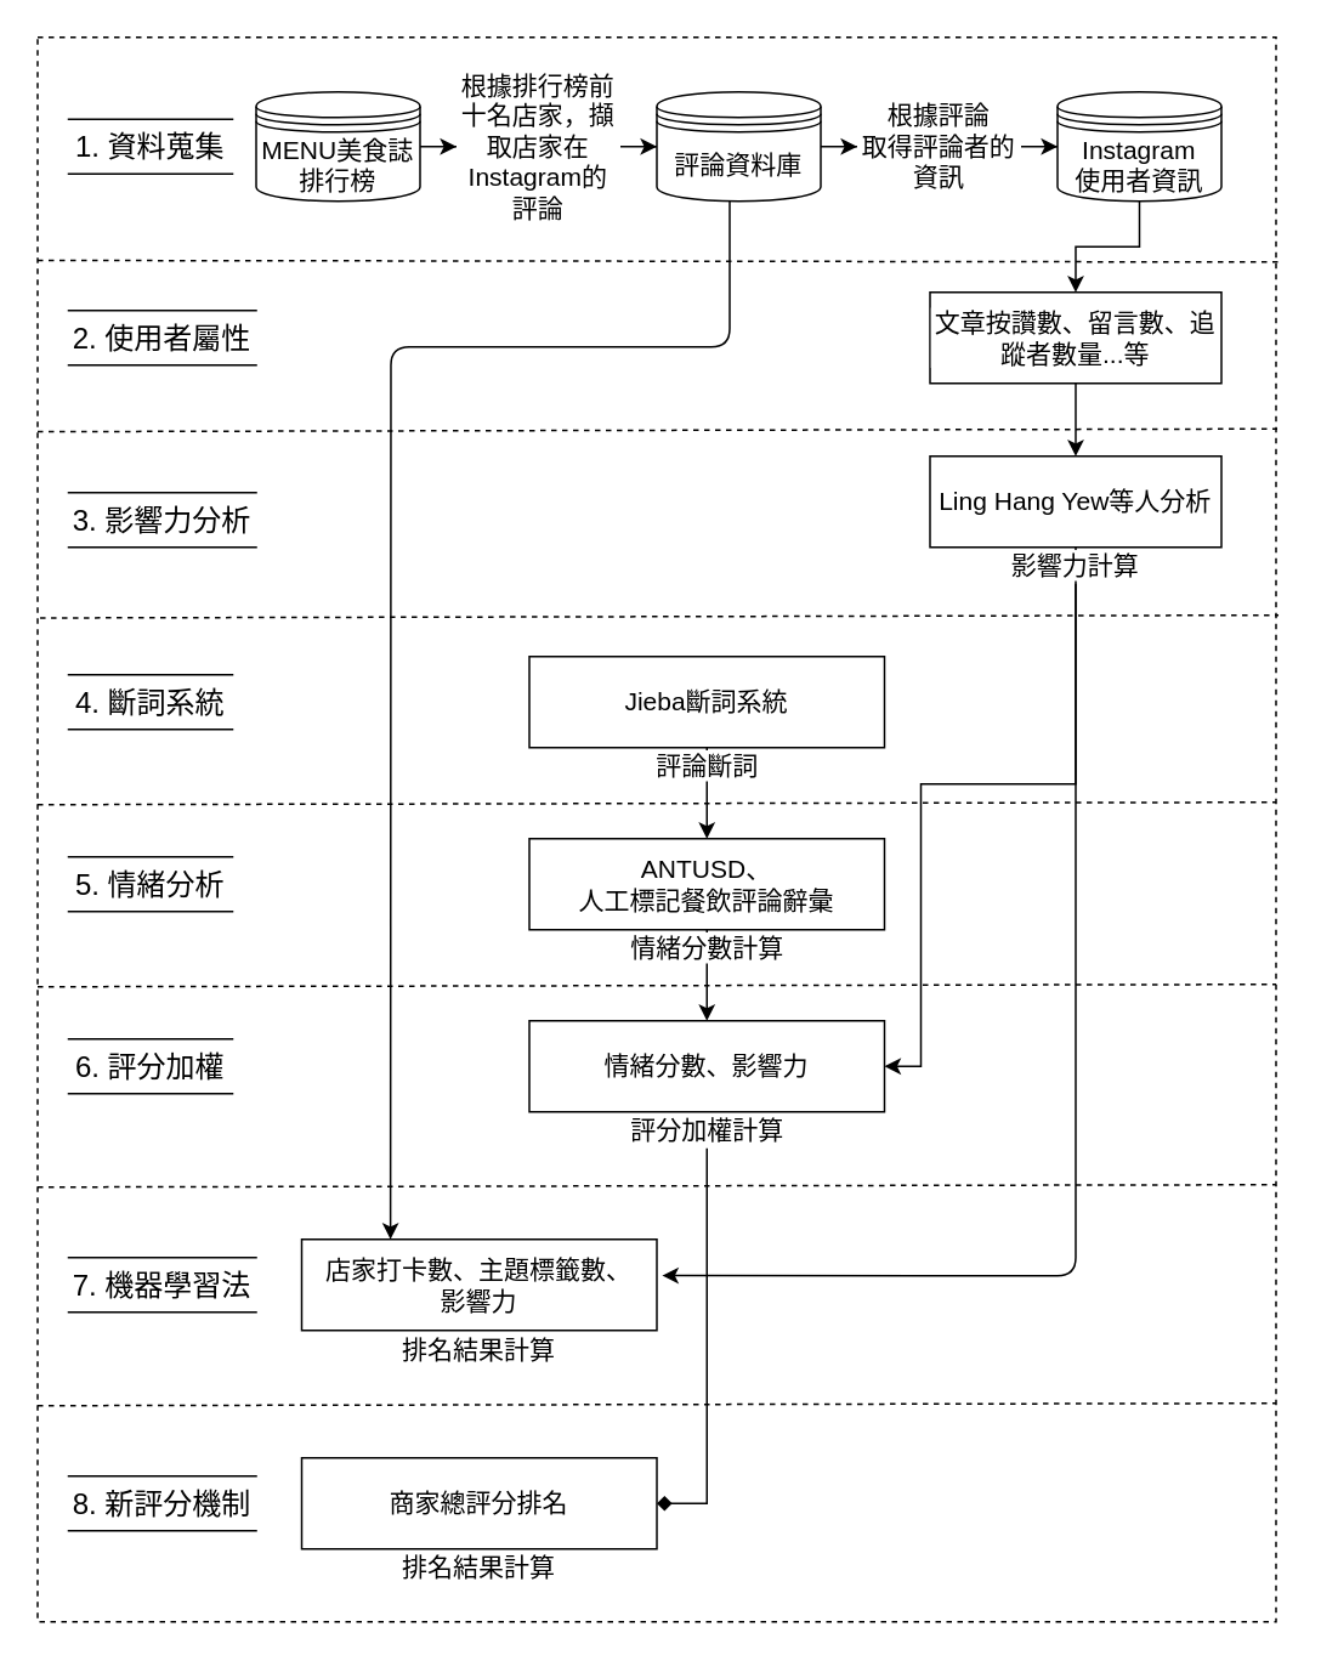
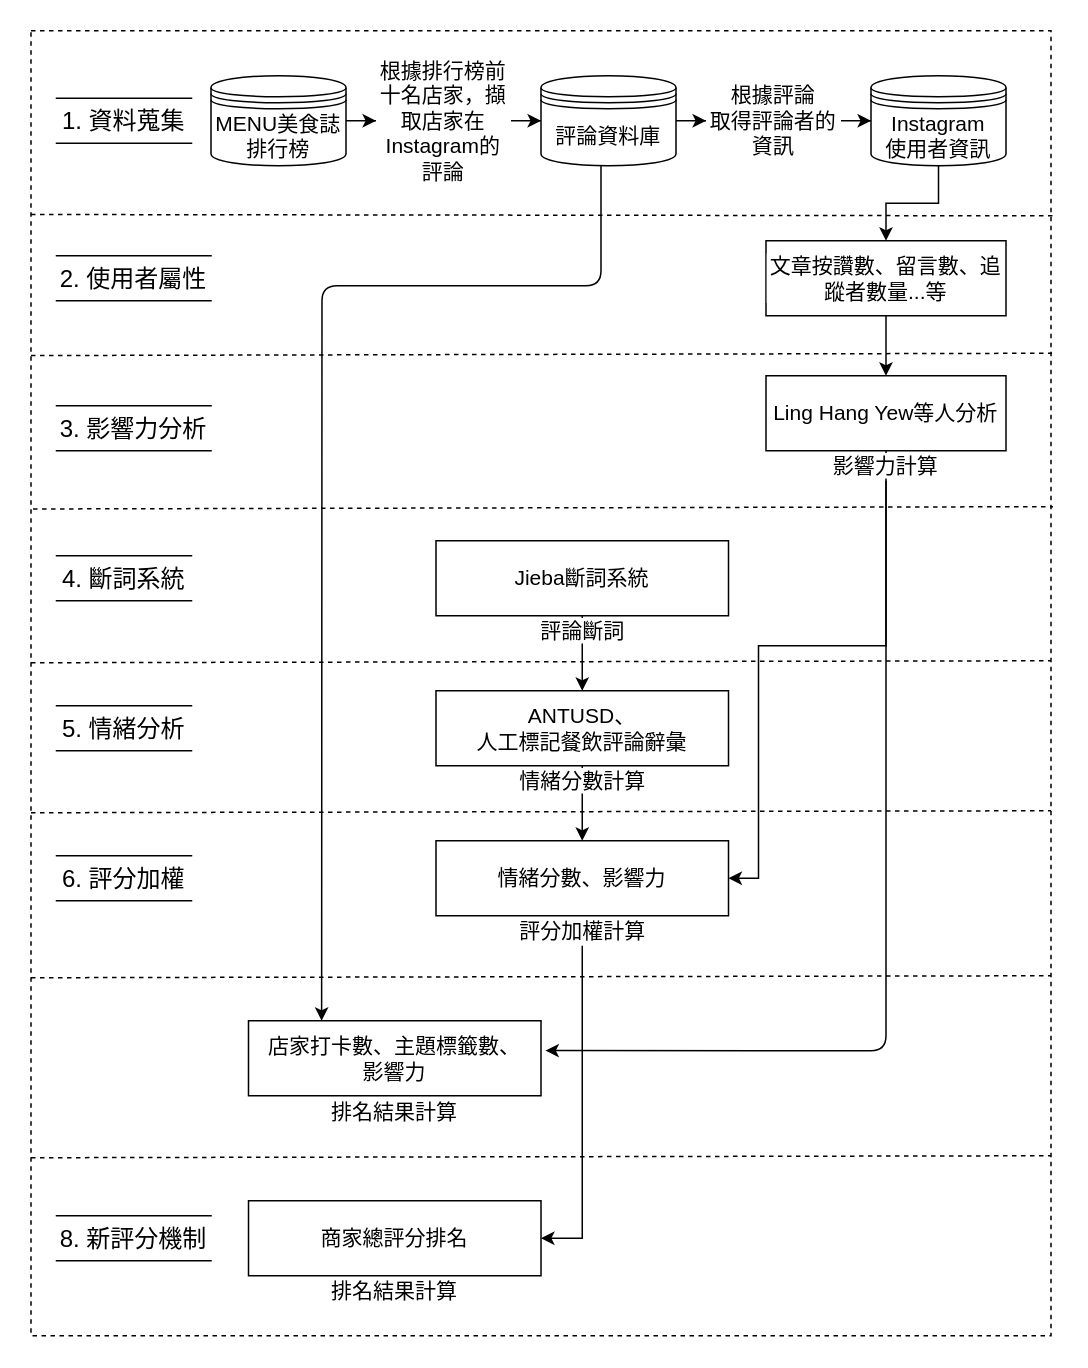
- <mxCell id="38" value="&lt;span style=&quot;font-size: 16px ; white-space: normal&quot;&gt;7. 機器學習法&lt;/span&gt;" style="shape=partialRectangle;whiteSpace=wrap;html=1;left=0;right=0;fillColor=none;strokeWidth=1;" parent="1" vertex="1"><mxGeometry x="37" y="690" width="103" height="30" as="geometry" /></mxCell>
- <mxCell id="35" style="edgeStyle=orthogonalEdgeStyle;rounded=0;orthogonalLoop=1;jettySize=auto;html=1;exitX=0.5;exitY=1;exitDx=0;exitDy=0;entryX=1;entryY=0.5;entryDx=0;entryDy=0;endArrow=diamond;" edge="1" parent="1" source="36" target="45"><mxGeometry relative="1" as="geometry" /></mxCell>
+ <mxCell id="35" style="edgeStyle=orthogonalEdgeStyle;rounded=0;orthogonalLoop=1;jettySize=auto;html=1;exitX=0.5;exitY=1;exitDx=0;exitDy=0;entryX=1;entryY=0.5;entryDx=0;entryDy=0;" edge="1" parent="1" source="36" target="45"><mxGeometry relative="1" as="geometry" /></mxCell>
